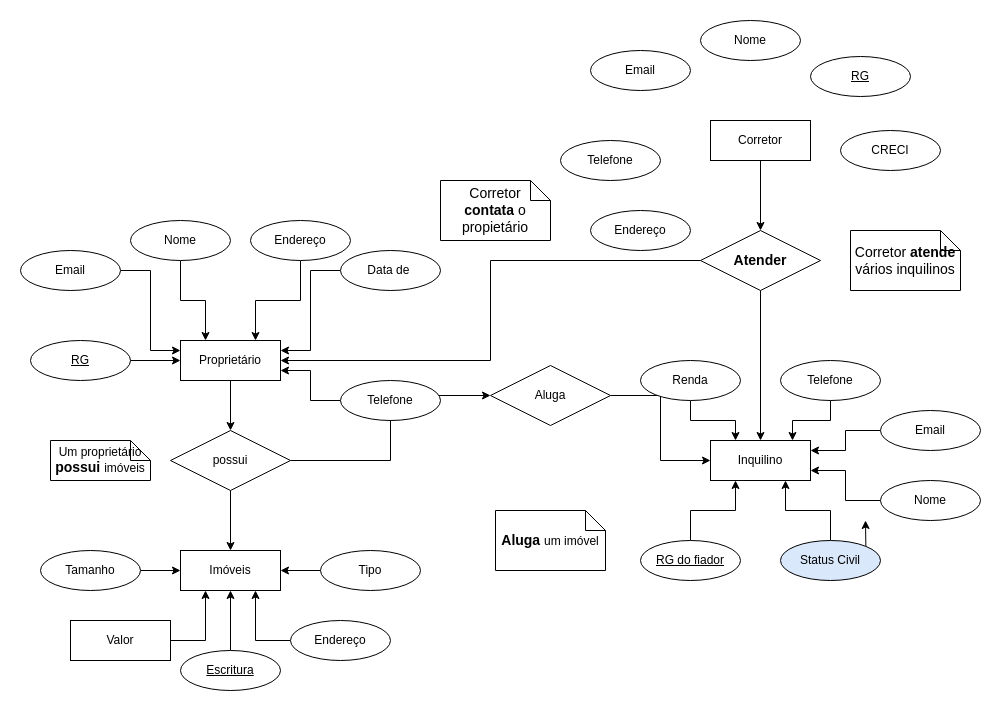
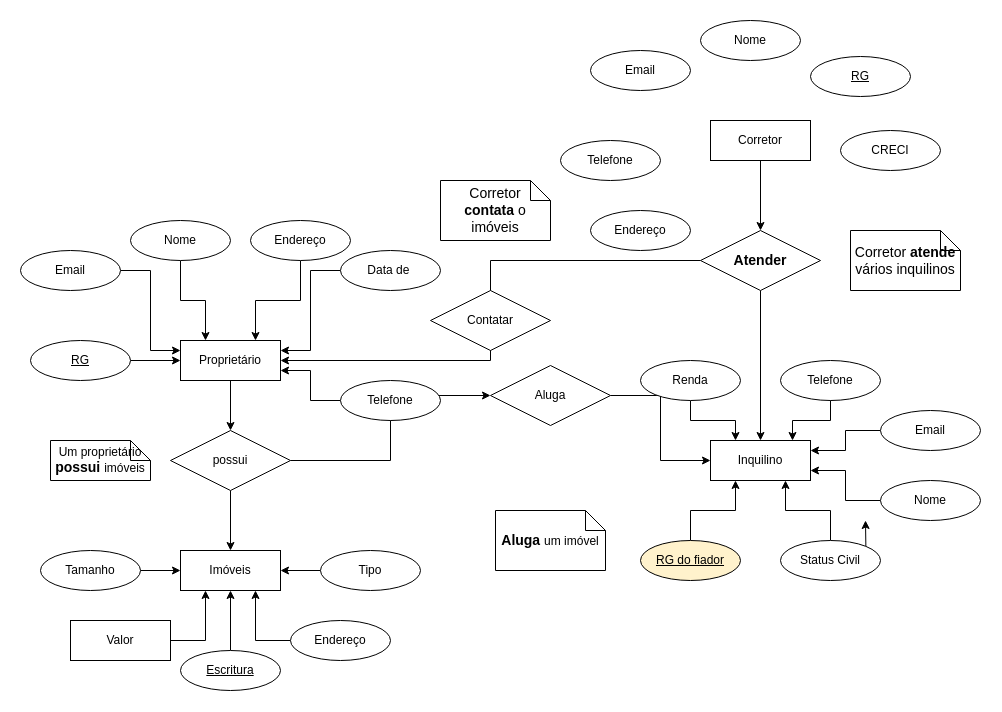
- <mxCell id="61" value="&lt;span style=&quot;font-size: 14px;&quot;&gt;Corretor &lt;b&gt;contata&lt;/b&gt;&amp;nbsp;o propietário&lt;/span&gt;" style="shape=note;size=20;whiteSpace=wrap;html=1;" vertex="1" parent="1"><mxGeometry x="440" y="180" width="110" height="60" as="geometry" /></mxCell>
+ <mxCell id="61" value="&lt;span style=&quot;font-size: 14px;&quot;&gt;Corretor &lt;b&gt;contata&lt;/b&gt;&amp;nbsp;o imóveis&lt;/span&gt;" style="shape=note;size=20;whiteSpace=wrap;html=1;" vertex="1" parent="1"><mxGeometry x="440" y="180" width="110" height="60" as="geometry" /></mxCell>
+ <mxCell id="60" value="Contatar" style="shape=rhombus;perimeter=rhombusPerimeter;whiteSpace=wrap;html=1;align=center;" vertex="1" parent="1"><mxGeometry x="430" y="290" width="120" height="60" as="geometry" /></mxCell>
- <mxCell id="56" value="RG do fiador" style="ellipse;whiteSpace=wrap;html=1;align=center;fontStyle=4;" vertex="1" parent="1"><mxGeometry x="640" y="540" width="100" height="40" as="geometry" /></mxCell>
+ <mxCell id="56" value="RG do fiador" style="ellipse;whiteSpace=wrap;html=1;align=center;fontStyle=4;fillColor=#fff2cc;" vertex="1" parent="1"><mxGeometry x="640" y="540" width="100" height="40" as="geometry" /></mxCell>
- <mxCell id="38" value="Status Civil" style="ellipse;whiteSpace=wrap;html=1;align=center;fillColor=#dae8fc;" vertex="1" parent="1"><mxGeometry x="780" y="540" width="100" height="40" as="geometry" /></mxCell>
+ <mxCell id="38" value="Status Civil" style="ellipse;whiteSpace=wrap;html=1;align=center;" vertex="1" parent="1"><mxGeometry x="780" y="540" width="100" height="40" as="geometry" /></mxCell>
